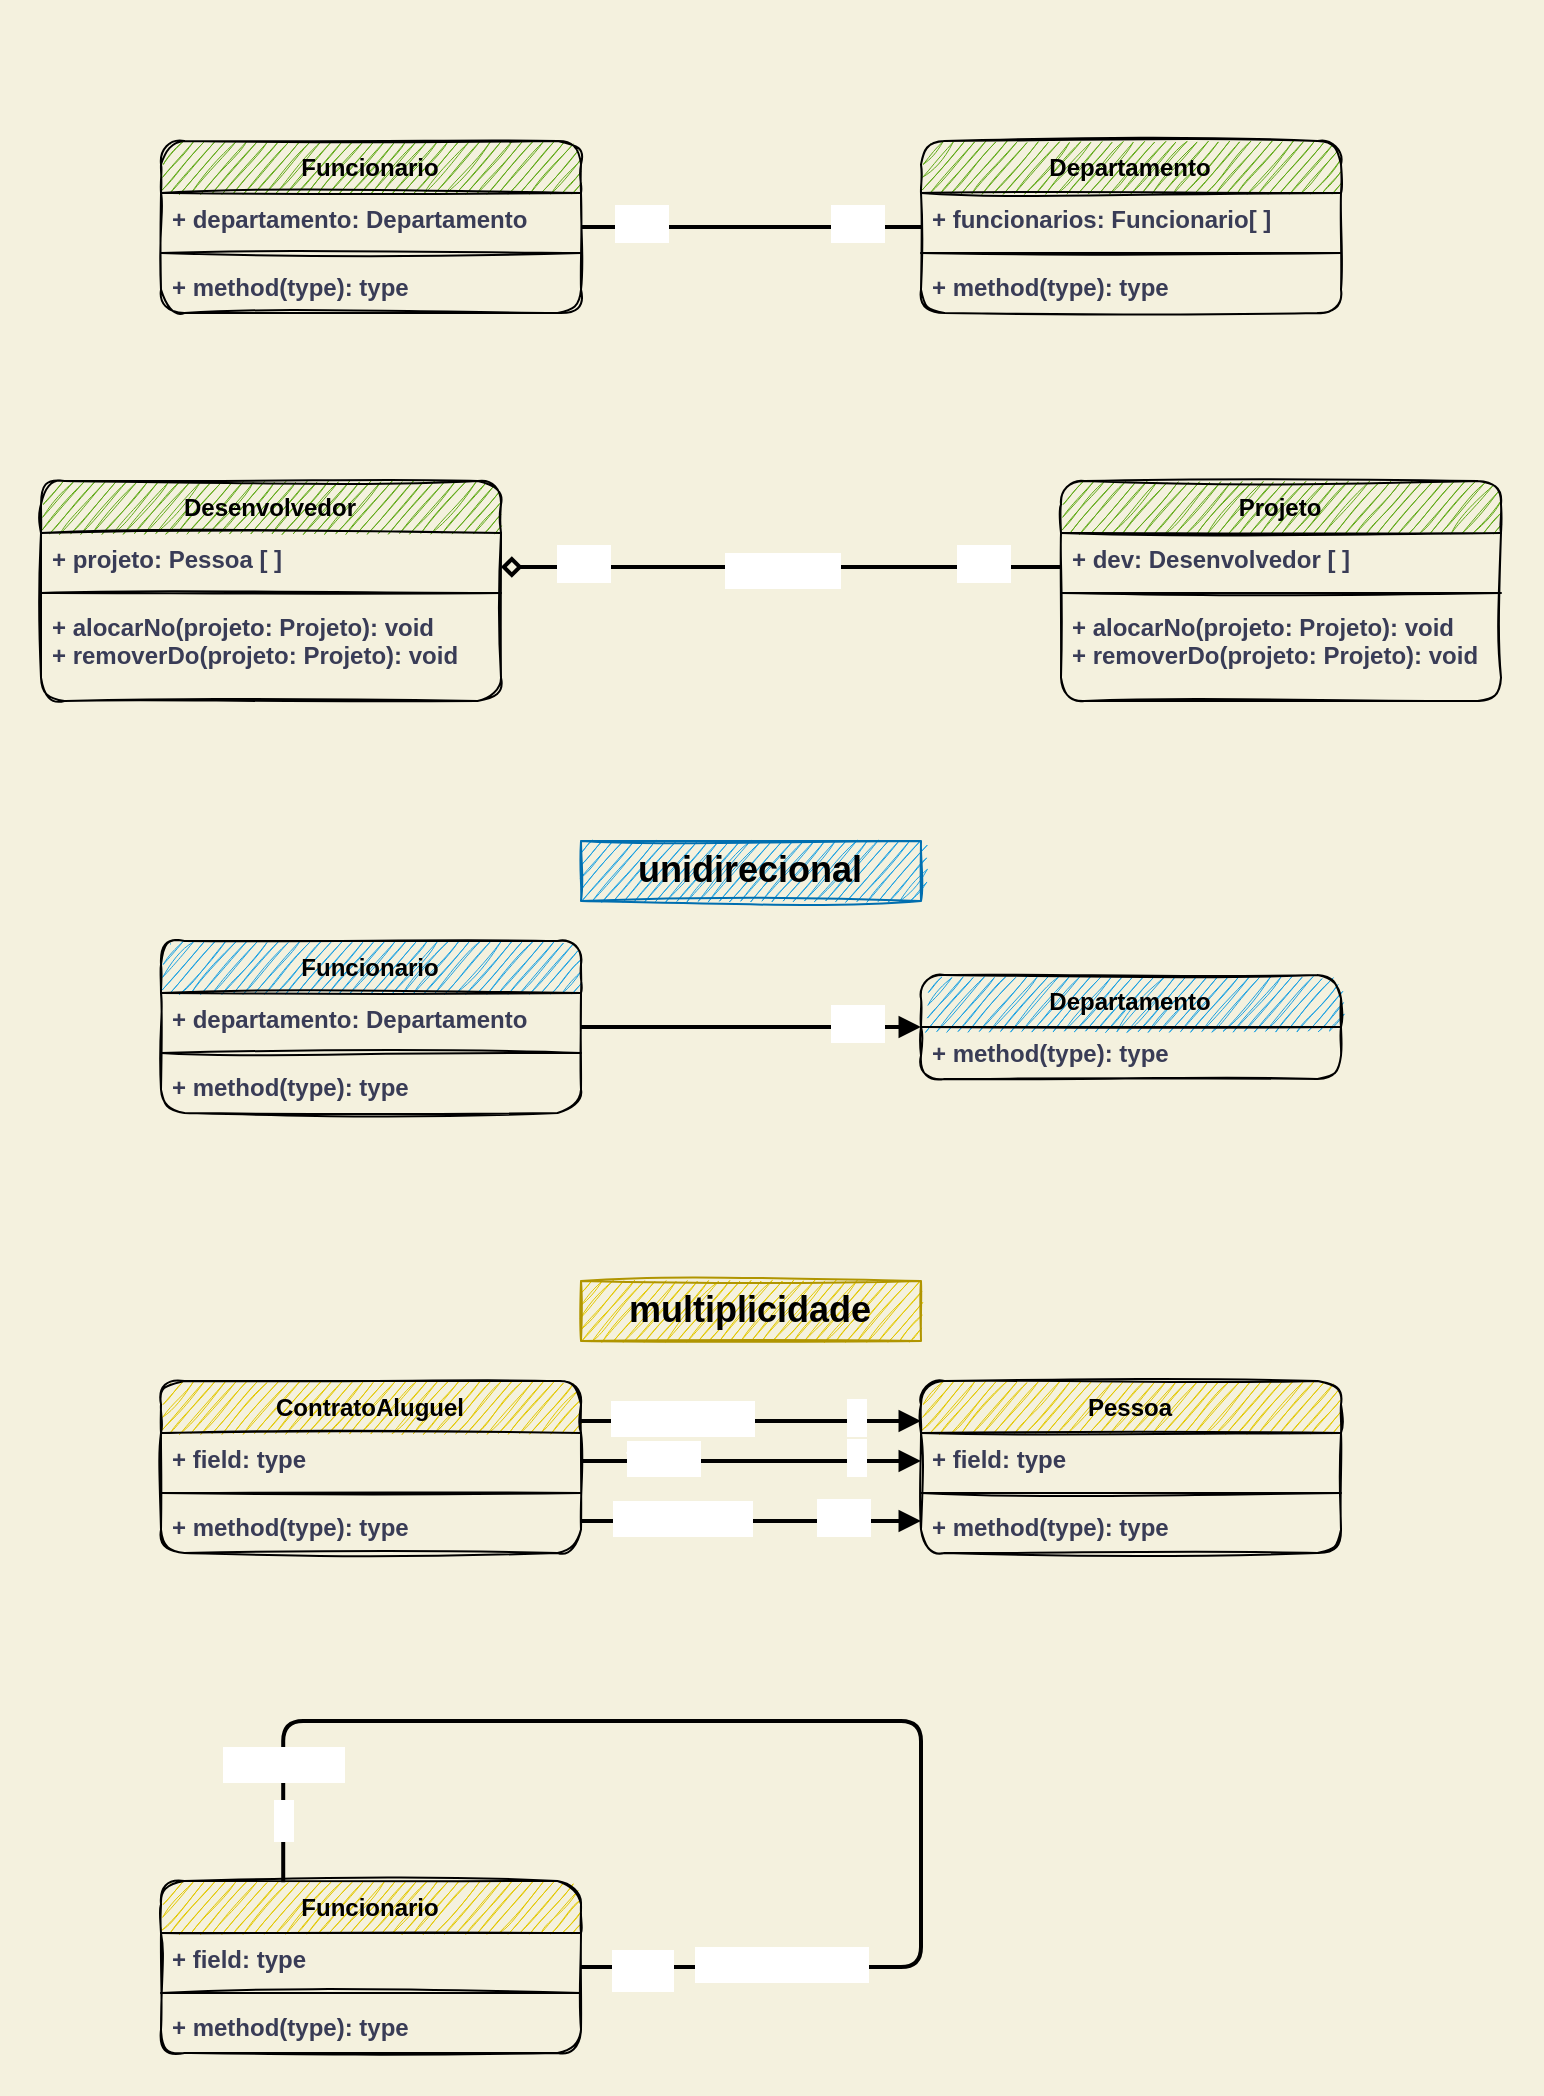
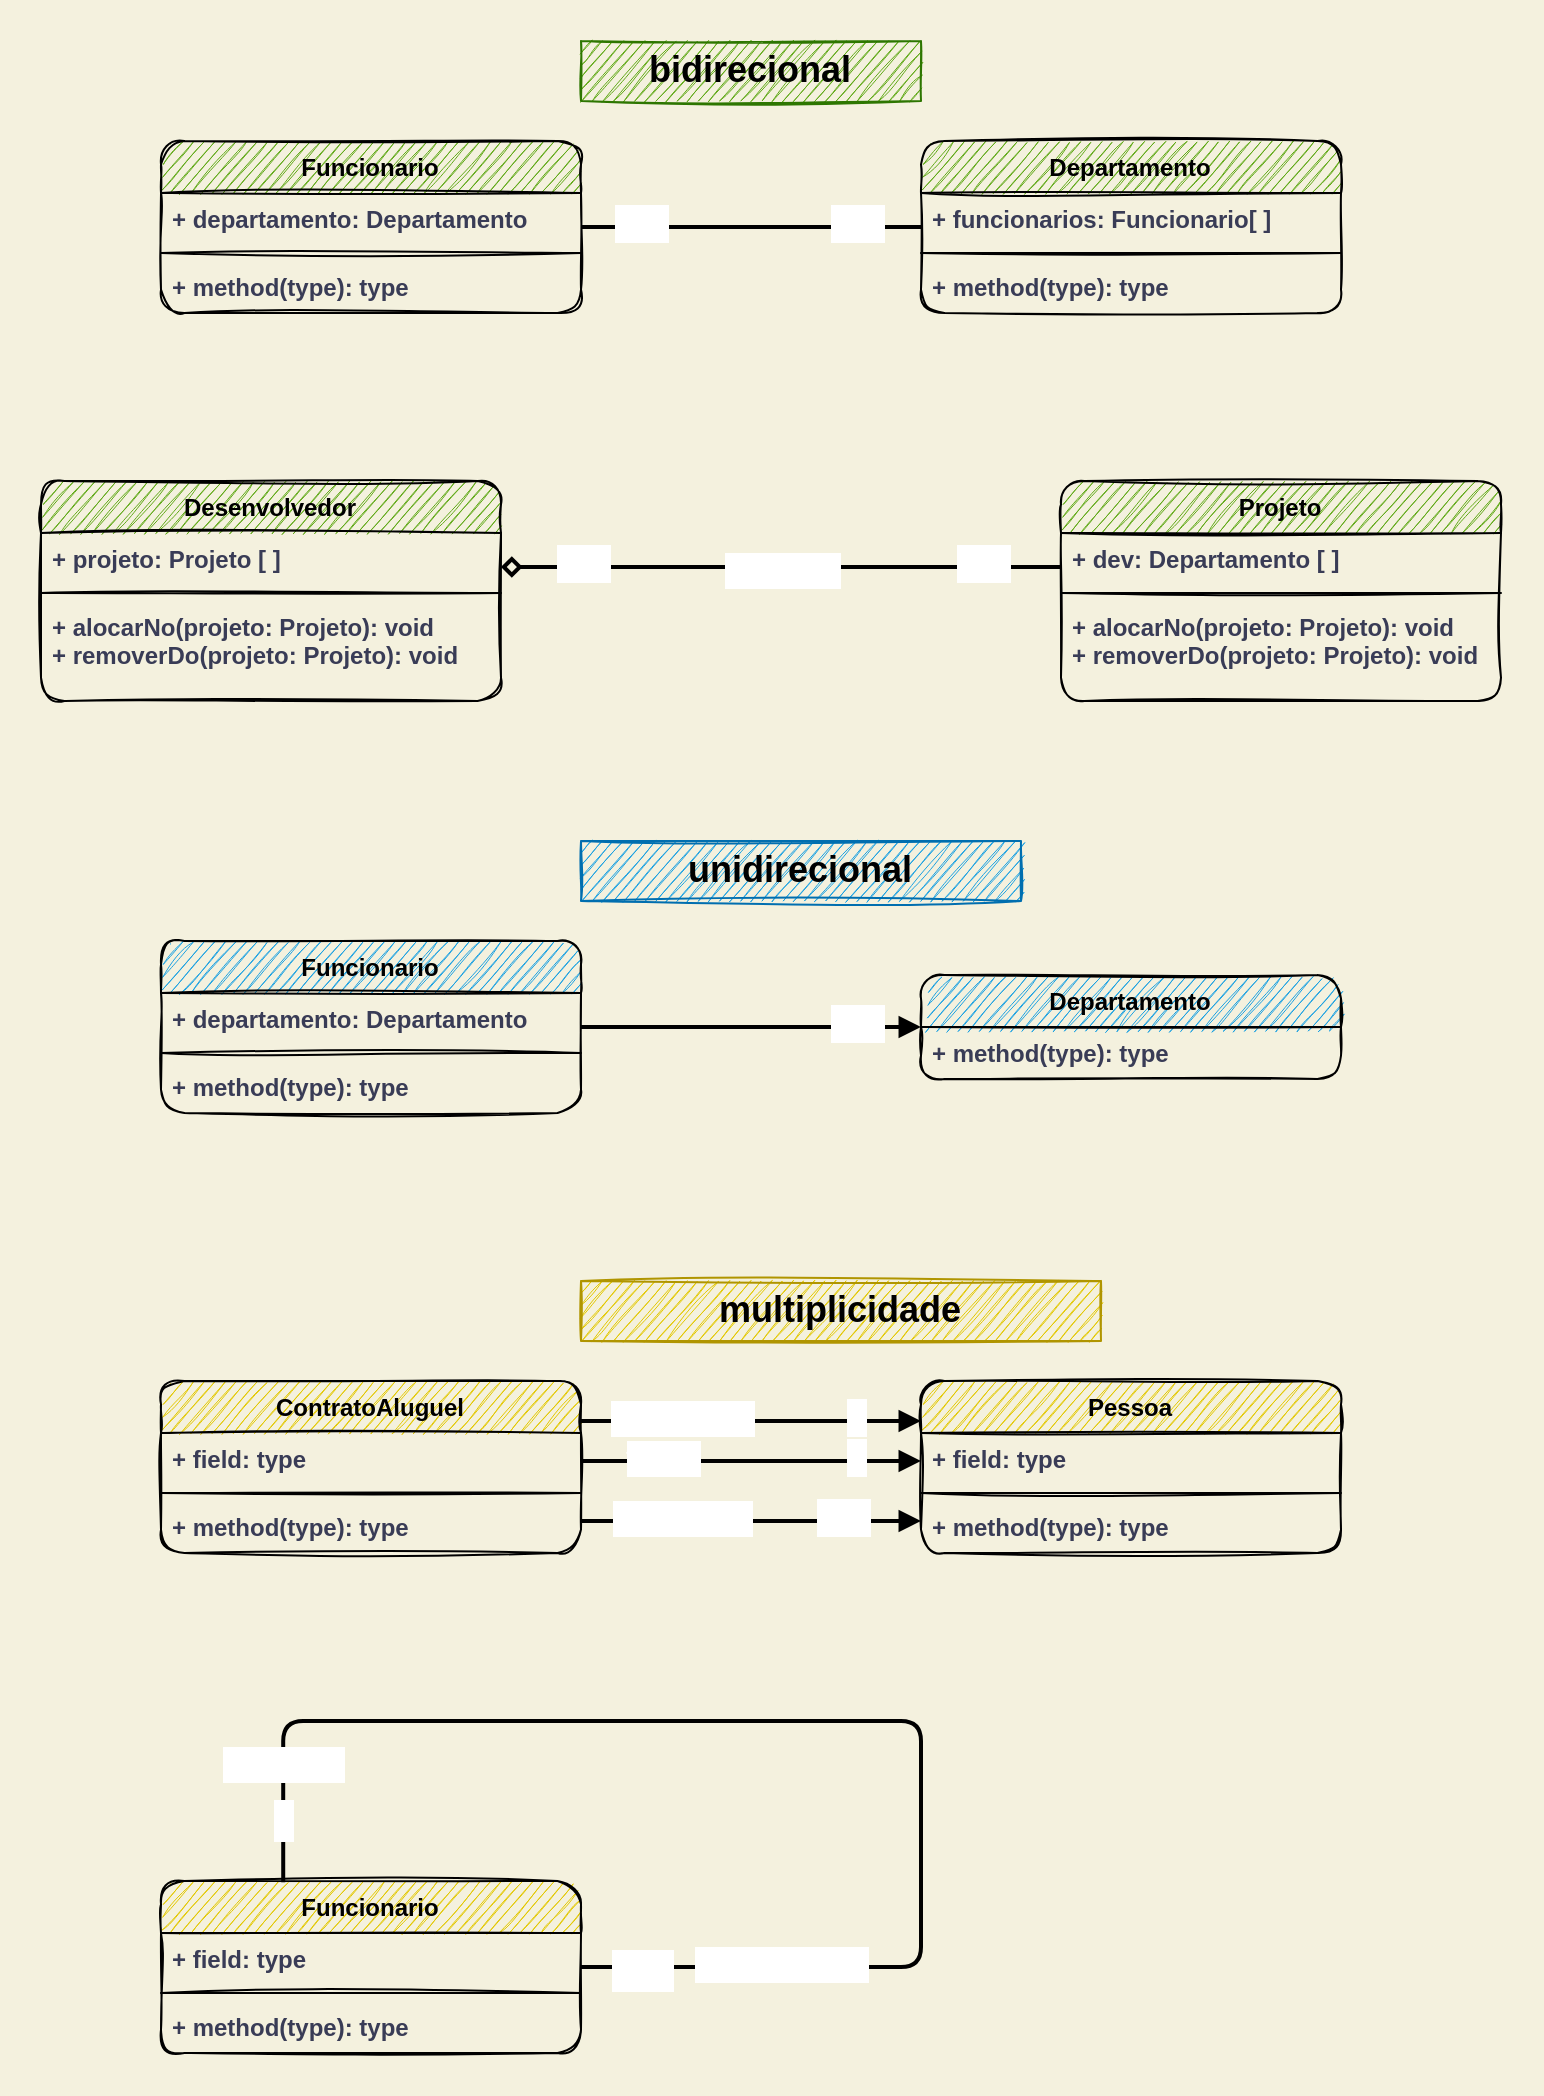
+ <mxCell id="21" value="bidirecional" style="text;html=1;strokeColor=#2D7600;fillColor=#60a917;align=center;verticalAlign=middle;whiteSpace=wrap;rounded=0;labelBackgroundColor=none;sketch=1;fontColor=#000000;fontStyle=1;fontSize=18;" vertex="1" parent="1"><mxGeometry x="290" y="20" width="170" height="30" as="geometry" /></mxCell>
- <mxCell id="51" value="+ projeto: Pessoa [ ]" style="text;strokeColor=none;fillColor=none;align=left;verticalAlign=top;spacingLeft=4;spacingRight=4;overflow=hidden;rotatable=0;points=[[0,0.5],[1,0.5]];portConstraint=eastwest;rounded=0;sketch=0;fontColor=#393C56;fontStyle=1" vertex="1" parent="50"><mxGeometry y="26" width="230" height="26" as="geometry" /></mxCell>
+ <mxCell id="51" value="+ projeto: Projeto [ ]" style="text;strokeColor=none;fillColor=none;align=left;verticalAlign=top;spacingLeft=4;spacingRight=4;overflow=hidden;rotatable=0;points=[[0,0.5],[1,0.5]];portConstraint=eastwest;rounded=0;sketch=0;fontColor=#393C56;fontStyle=1" vertex="1" parent="50"><mxGeometry y="26" width="230" height="26" as="geometry" /></mxCell>
- <mxCell id="55" value="+ dev: Desenvolvedor [ ]" style="text;strokeColor=none;fillColor=none;align=left;verticalAlign=top;spacingLeft=4;spacingRight=4;overflow=hidden;rotatable=0;points=[[0,0.5],[1,0.5]];portConstraint=eastwest;rounded=0;sketch=0;fontColor=#393C56;fontStyle=1" vertex="1" parent="54"><mxGeometry y="26" width="220" height="26" as="geometry" /></mxCell>
+ <mxCell id="55" value="+ dev: Departamento [ ]" style="text;strokeColor=none;fillColor=none;align=left;verticalAlign=top;spacingLeft=4;spacingRight=4;overflow=hidden;rotatable=0;points=[[0,0.5],[1,0.5]];portConstraint=eastwest;rounded=0;sketch=0;fontColor=#393C56;fontStyle=1" vertex="1" parent="54"><mxGeometry y="26" width="220" height="26" as="geometry" /></mxCell>
- <mxCell id="22" value="unidirecional" style="text;html=1;strokeColor=#006EAF;fillColor=#1ba1e2;align=center;verticalAlign=middle;whiteSpace=wrap;rounded=0;labelBackgroundColor=none;sketch=1;fontColor=#000000;fontStyle=1;fontSize=18;" vertex="1" parent="1"><mxGeometry x="290" y="420" width="170" height="30" as="geometry" /></mxCell>
+ <mxCell id="22" value="unidirecional" style="text;html=1;strokeColor=#006EAF;fillColor=#1ba1e2;align=center;verticalAlign=middle;whiteSpace=wrap;rounded=0;labelBackgroundColor=none;sketch=1;fontColor=#000000;fontStyle=1;fontSize=18;" vertex="1" parent="1"><mxGeometry x="290" y="420" width="220" height="30" as="geometry" /></mxCell>
- <mxCell id="34" value="multiplicidade" style="text;html=1;strokeColor=#B09500;fillColor=#e3c800;align=center;verticalAlign=middle;whiteSpace=wrap;rounded=0;labelBackgroundColor=none;sketch=1;fontColor=#000000;fontStyle=1;fontSize=18;" vertex="1" parent="1"><mxGeometry x="290" y="640" width="170" height="30" as="geometry" /></mxCell>
+ <mxCell id="34" value="multiplicidade" style="text;html=1;strokeColor=#B09500;fillColor=#e3c800;align=center;verticalAlign=middle;whiteSpace=wrap;rounded=0;labelBackgroundColor=none;sketch=1;fontColor=#000000;fontStyle=1;fontSize=18;" vertex="1" parent="1"><mxGeometry x="290" y="640" width="260" height="30" as="geometry" /></mxCell>
